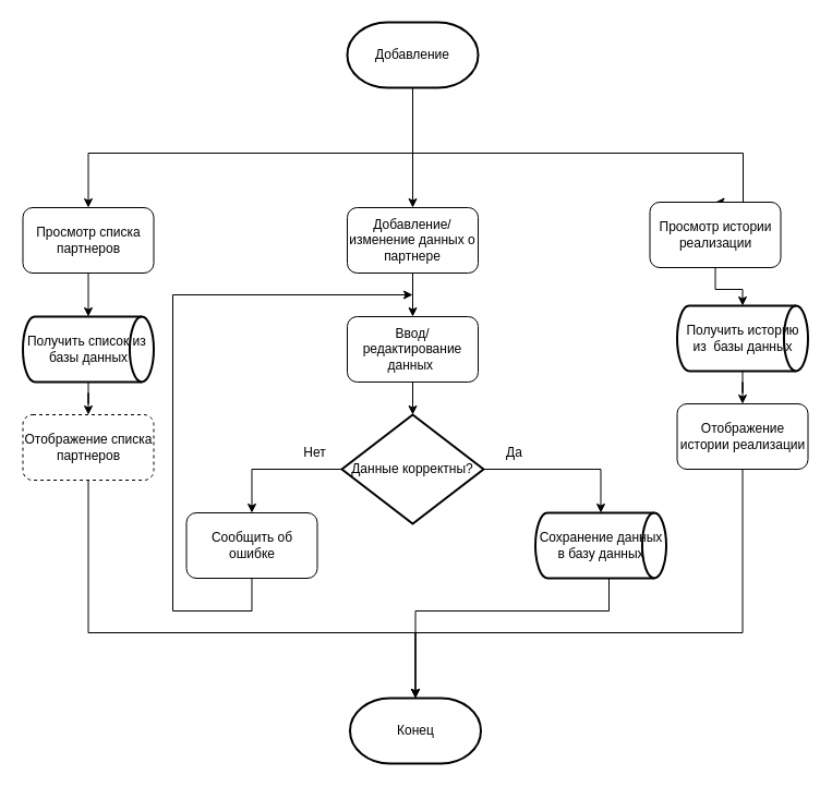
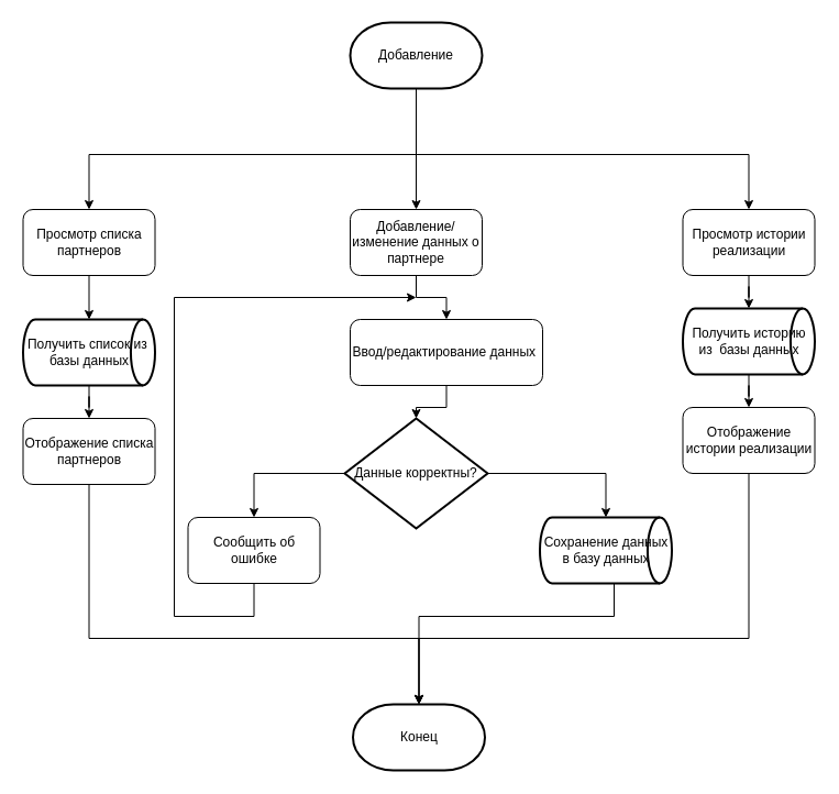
- <mxCell id="17" value="Просмотр истории реализации" style="rounded=1;whiteSpace=wrap;html=1;" vertex="1" parent="1"><mxGeometry x="595.5" y="185" width="120" height="60" as="geometry" /></mxCell>
+ <mxCell id="17" value="Просмотр истории реализации" style="rounded=1;whiteSpace=wrap;html=1;" vertex="1" parent="1"><mxGeometry x="620.5" y="190" width="120" height="60" as="geometry" /></mxCell>
- <mxCell id="13" value="Ввод/редактирование данных&amp;nbsp;" style="rounded=1;whiteSpace=wrap;html=1;" vertex="1" parent="1"><mxGeometry x="318" y="290" width="120" height="60" as="geometry" /></mxCell>
+ <mxCell id="13" value="Ввод/редактирование данных&amp;nbsp;" style="rounded=1;whiteSpace=wrap;html=1;" vertex="1" parent="1"><mxGeometry x="318" y="290" width="175" height="60" as="geometry" /></mxCell>
- <mxCell id="12" value="Отображение списка партнеров" style="rounded=1;whiteSpace=wrap;html=1;dashed=1;" vertex="1" parent="1"><mxGeometry x="20.5" y="380" width="120" height="60" as="geometry" /></mxCell>
+ <mxCell id="12" value="Отображение списка партнеров" style="rounded=1;whiteSpace=wrap;html=1;" vertex="1" parent="1"><mxGeometry x="20.5" y="380" width="120" height="60" as="geometry" /></mxCell>
- <mxCell id="27" value="Нет" style="text;html=1;align=center;verticalAlign=middle;resizable=0;points=[];autosize=1;strokeColor=none;fillColor=none;" vertex="1" parent="1"><mxGeometry x="268" y="400" width="40" height="30" as="geometry" /></mxCell>
- <mxCell id="28" value="Да" style="text;html=1;align=center;verticalAlign=middle;resizable=0;points=[];autosize=1;strokeColor=none;fillColor=none;" vertex="1" parent="1"><mxGeometry x="450.5" y="400" width="40" height="30" as="geometry" /></mxCell>
